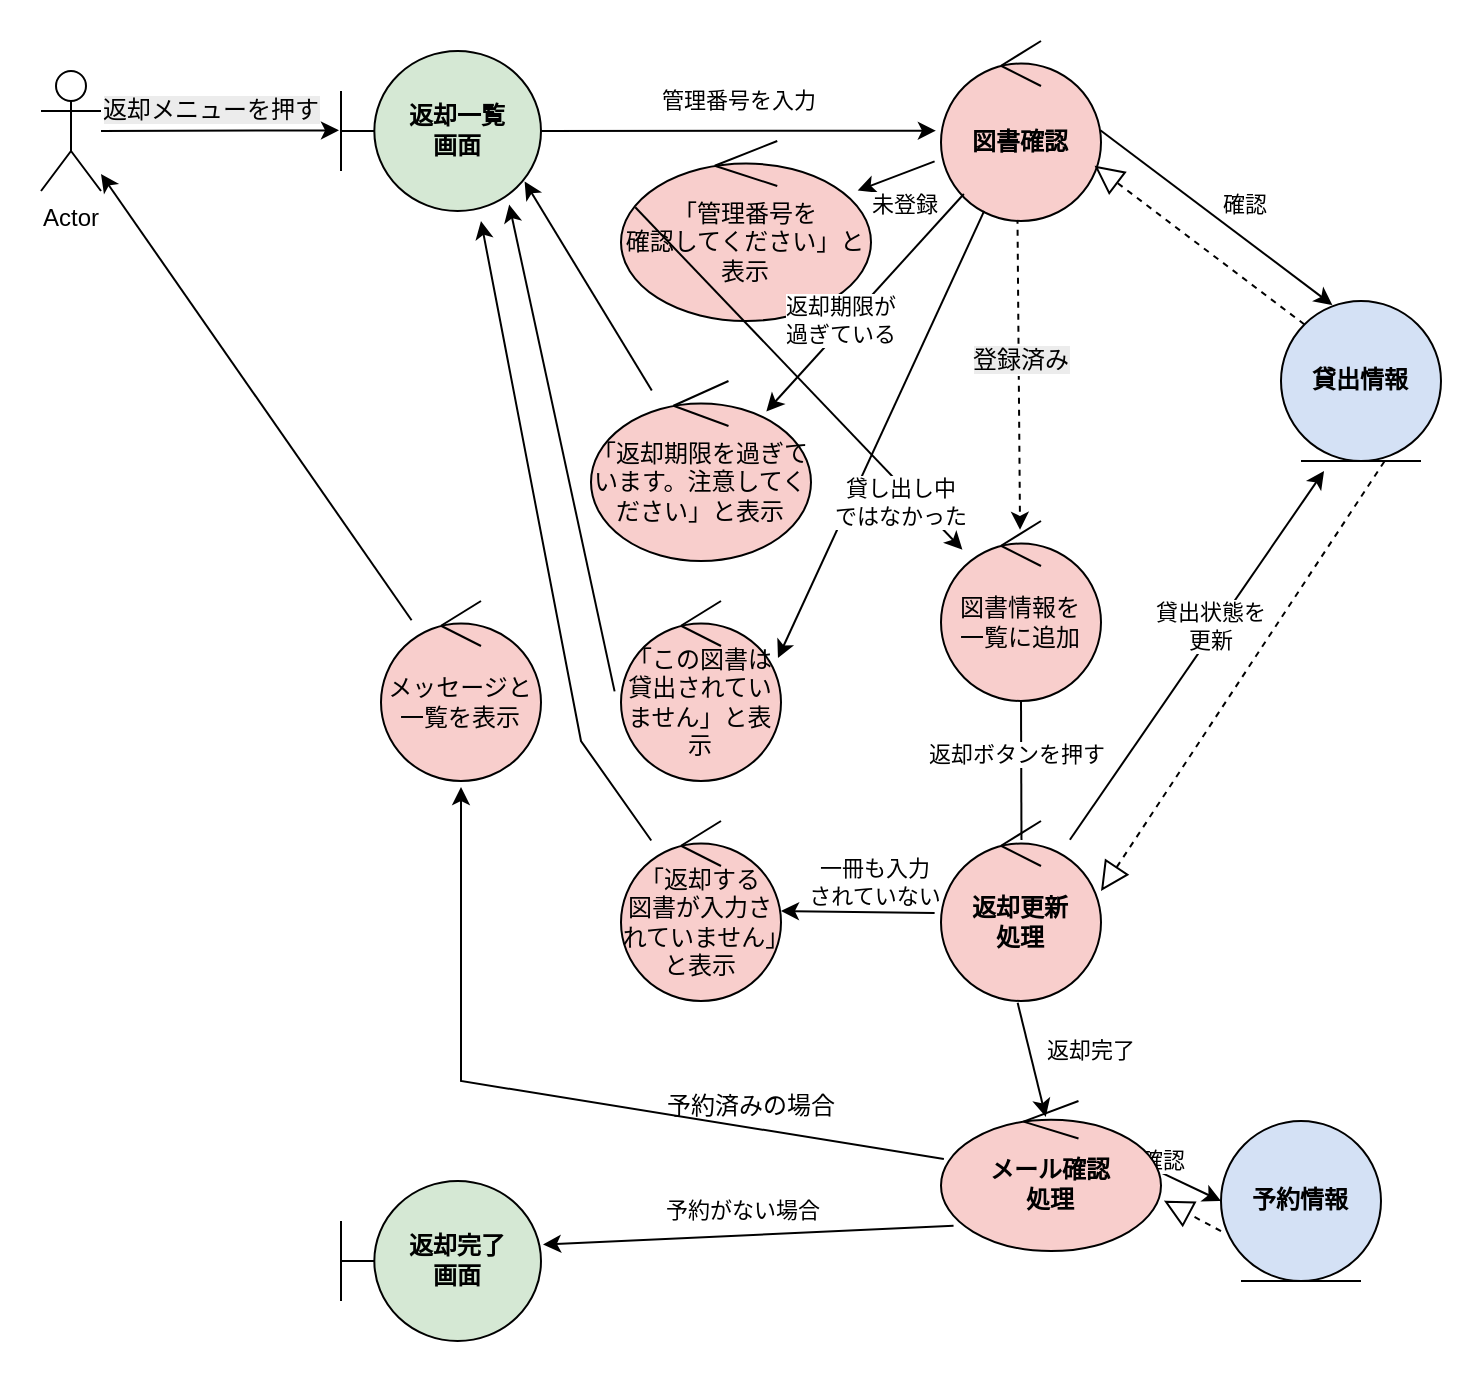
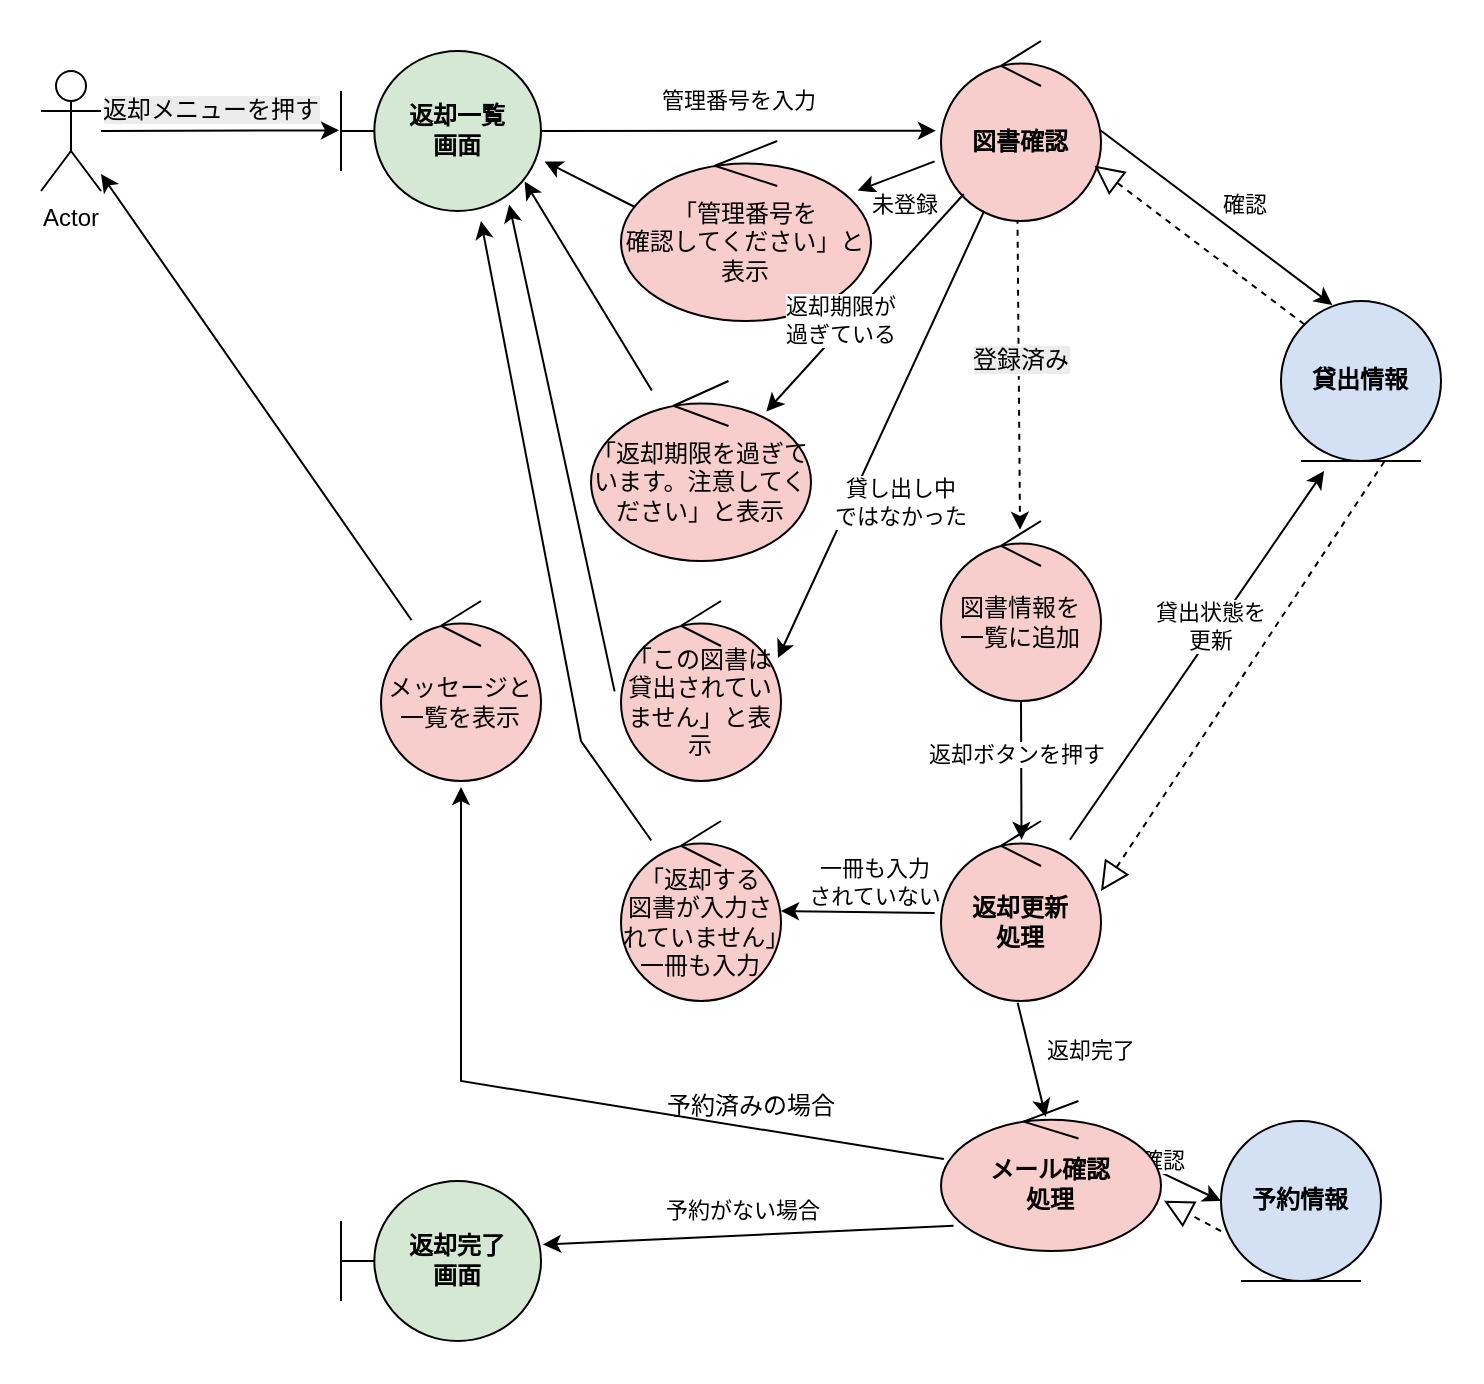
- <mxCell id="19" style="edgeStyle=none;rounded=0;orthogonalLoop=1;jettySize=auto;html=1;exitX=0.057;exitY=0.368;exitDx=0;exitDy=0;exitPerimeter=0;" edge="1" parent="1" source="14" target="6"><mxGeometry relative="1" as="geometry" /></mxCell>
+ <mxCell id="19" style="edgeStyle=none;rounded=0;orthogonalLoop=1;jettySize=auto;html=1;entryX=1.018;entryY=0.69;entryDx=0;entryDy=0;entryPerimeter=0;exitX=0.057;exitY=0.368;exitDx=0;exitDy=0;exitPerimeter=0;" edge="1" parent="1" source="14" target="2"><mxGeometry relative="1" as="geometry" /></mxCell>
- <mxCell id="30" style="edgeStyle=none;rounded=0;orthogonalLoop=1;jettySize=auto;html=1;entryX=0.503;entryY=0.105;entryDx=0;entryDy=0;entryPerimeter=0;endArrow=none;" edge="1" parent="1" source="6" target="26"><mxGeometry relative="1" as="geometry" /></mxCell>
+ <mxCell id="30" style="edgeStyle=none;rounded=0;orthogonalLoop=1;jettySize=auto;html=1;entryX=0.503;entryY=0.105;entryDx=0;entryDy=0;entryPerimeter=0;" edge="1" parent="1" source="6" target="26"><mxGeometry relative="1" as="geometry" /></mxCell>
- <mxCell id="33" value="「返却する&lt;div&gt;図書が入力されていません」と表示&lt;/div&gt;" style="ellipse;shape=umlControl;whiteSpace=wrap;html=1;fillColor=#F8CECC;" vertex="1" parent="1"><mxGeometry x="310" y="410" width="80" height="90" as="geometry" /></mxCell>
+ <mxCell id="33" value="「返却する&lt;div&gt;図書が入力されていません」一冊も入力&lt;/div&gt;" style="ellipse;shape=umlControl;whiteSpace=wrap;html=1;fillColor=#F8CECC;" vertex="1" parent="1"><mxGeometry x="310" y="410" width="80" height="90" as="geometry" /></mxCell>
